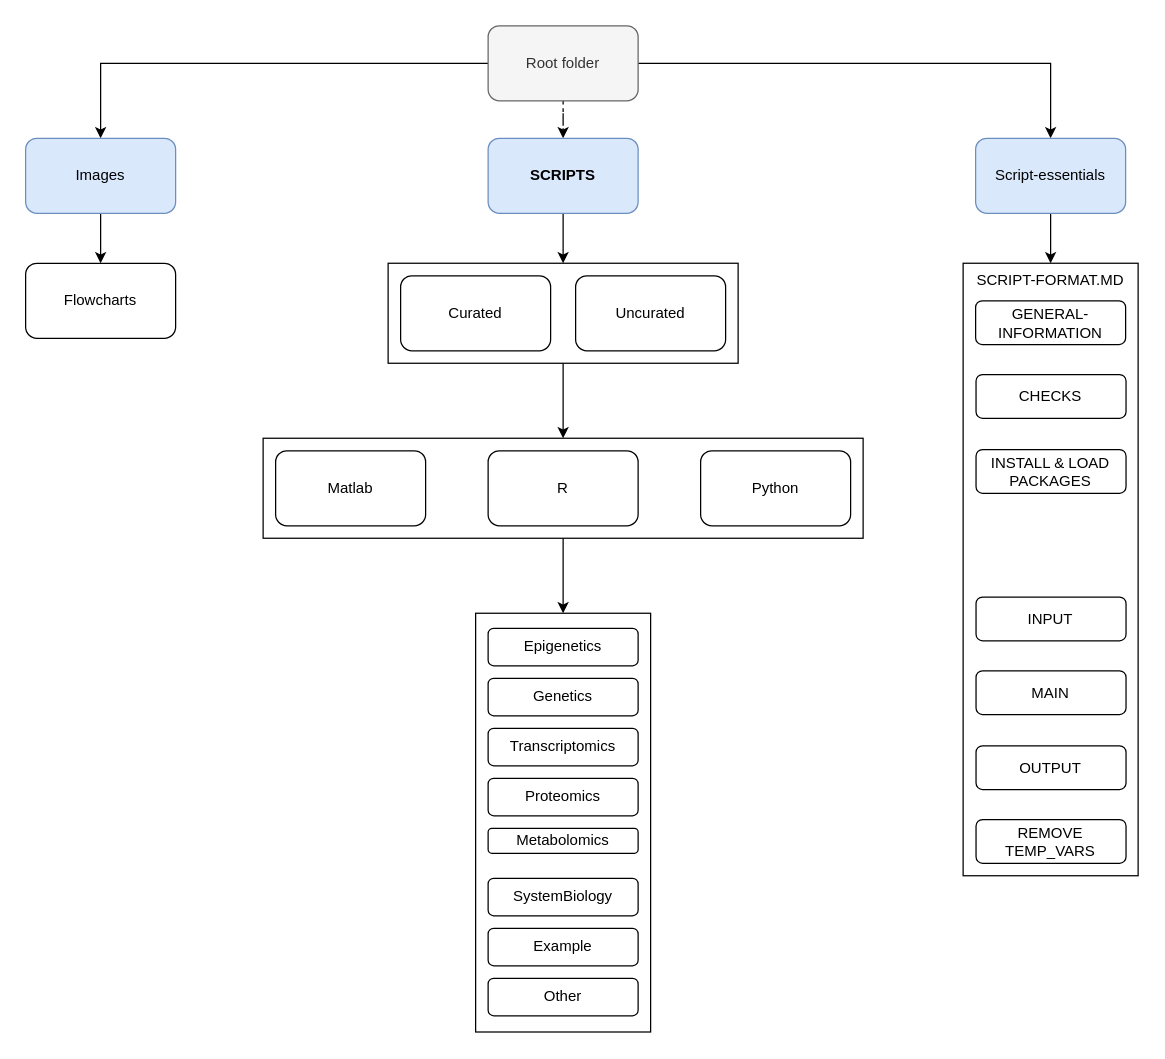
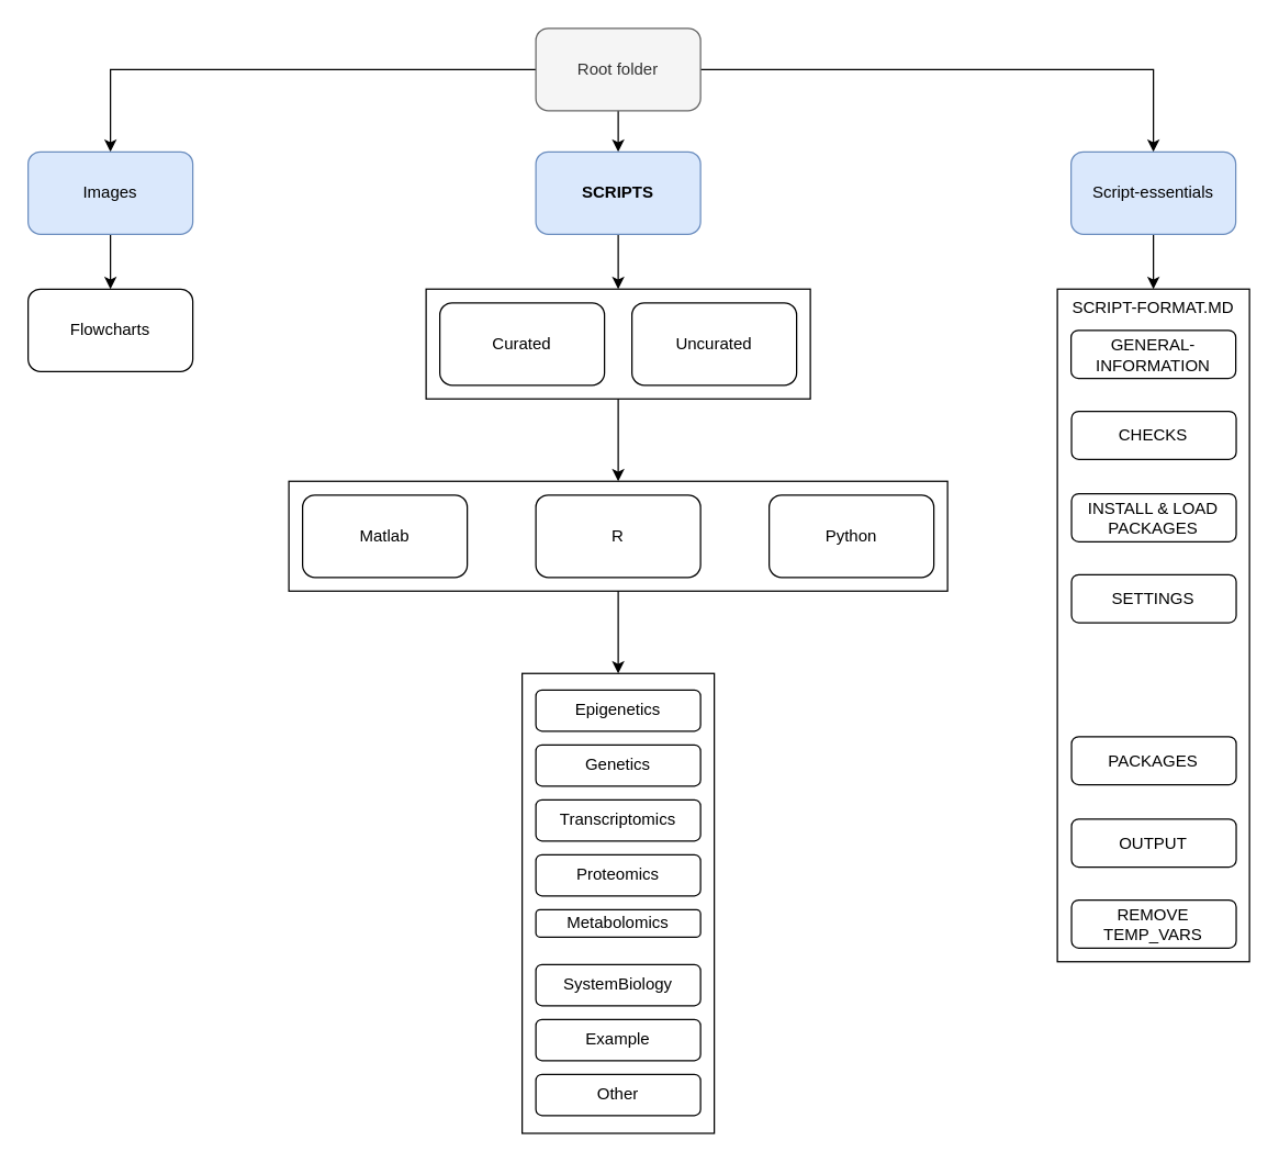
- <mxCell id="2" value="" style="edgeStyle=orthogonalEdgeStyle;rounded=0;orthogonalLoop=1;jettySize=auto;html=1;dashed=1;" edge="1" parent="1" source="5" target="7"><mxGeometry relative="1" as="geometry" /></mxCell>
+ <mxCell id="2" value="" style="edgeStyle=orthogonalEdgeStyle;rounded=0;orthogonalLoop=1;jettySize=auto;html=1;" edge="1" parent="1" source="5" target="7"><mxGeometry relative="1" as="geometry" /></mxCell>
+ <mxCell id="35" value="SETTINGS" style="rounded=1;whiteSpace=wrap;html=1;" vertex="1" parent="31"><mxGeometry x="10.33" y="208" width="120" height="35" as="geometry" /></mxCell>
- <mxCell id="37" value="INPUT" style="rounded=1;whiteSpace=wrap;html=1;" vertex="1" parent="31"><mxGeometry x="10.33" y="267" width="120" height="35" as="geometry" /></mxCell>
- <mxCell id="38" value="MAIN" style="rounded=1;whiteSpace=wrap;html=1;" vertex="1" parent="31"><mxGeometry x="10.33" y="326" width="120" height="35" as="geometry" /></mxCell>
+ <mxCell id="38" value="PACKAGES" style="rounded=1;whiteSpace=wrap;html=1;" vertex="1" parent="31"><mxGeometry x="10.33" y="326" width="120" height="35" as="geometry" /></mxCell>
